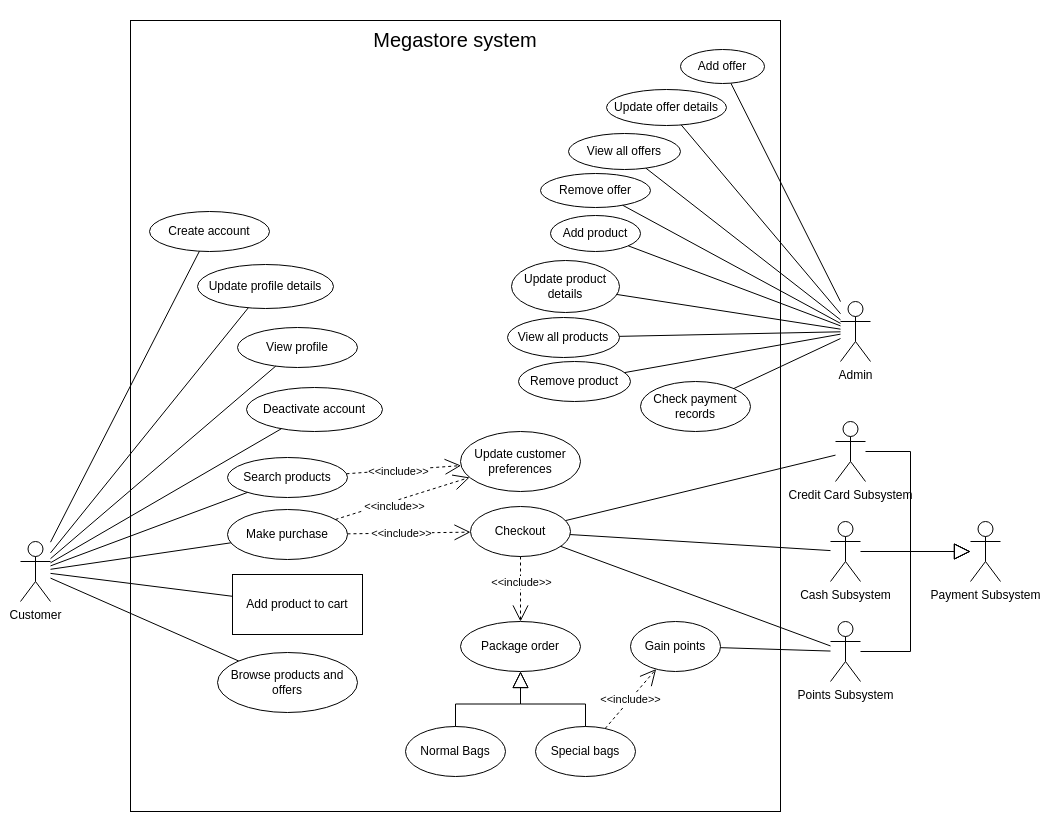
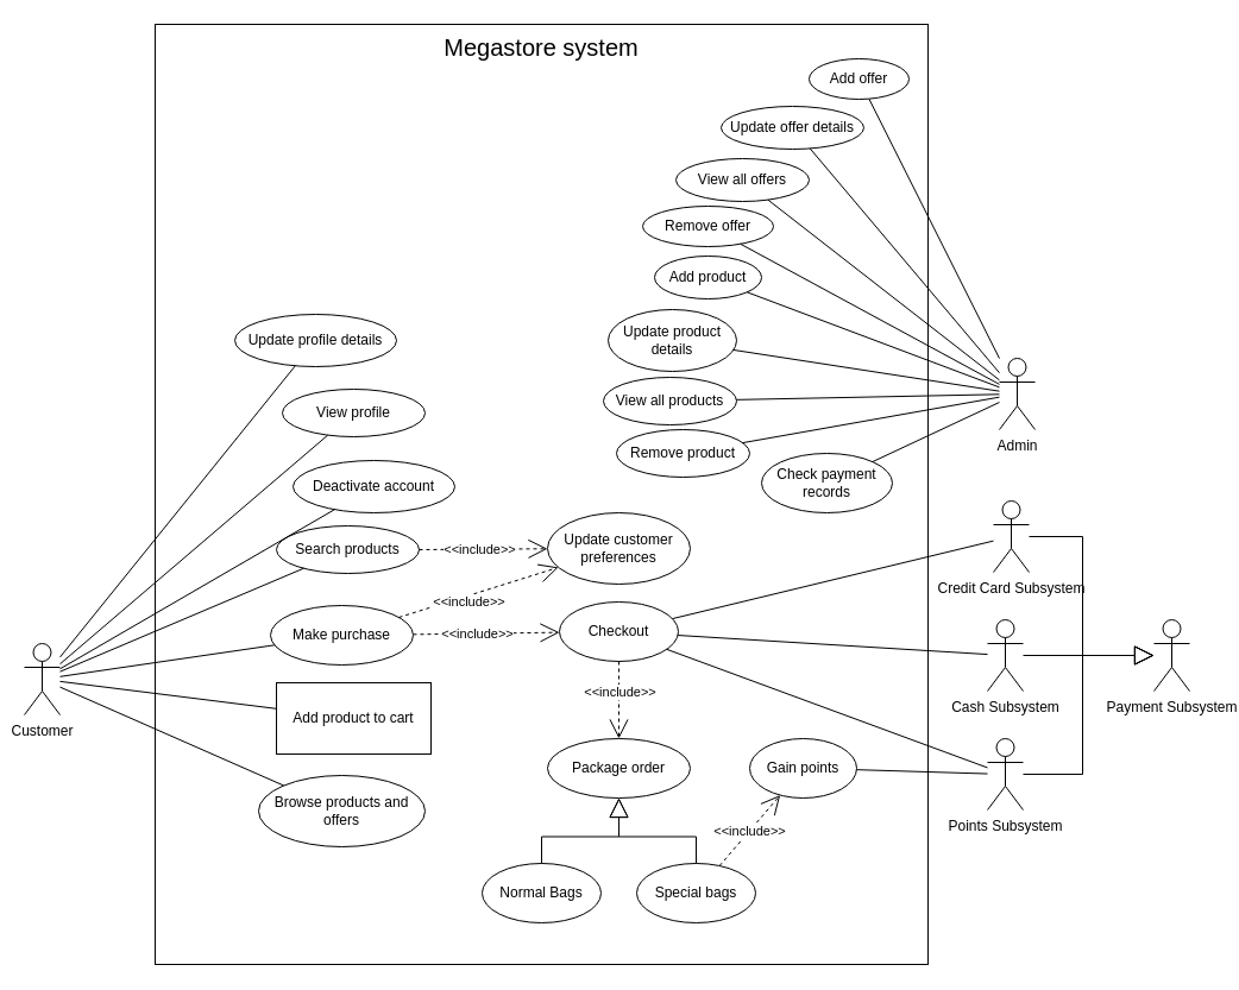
- <mxCell id="49" value="Create account" style="ellipse;whiteSpace=wrap;html=1;" vertex="1" parent="1"><mxGeometry x="149" y="211" width="120" height="40" as="geometry" /></mxCell>
- <mxCell id="56" style="rounded=0;orthogonalLoop=1;jettySize=auto;html=1;endArrow=none;endFill=0;startSize=6;endSize=14;" edge="1" parent="1" source="3" target="49"><mxGeometry relative="1" as="geometry"><mxPoint x="60" y="564.208" as="sourcePoint" /><mxPoint x="202.1" y="405.133" as="targetPoint" /></mxGeometry></mxCell>
- <mxCell id="7" value="Search products" style="ellipse;whiteSpace=wrap;html=1;" parent="1" vertex="1"><mxGeometry x="227" y="457" width="120" height="40" as="geometry" /></mxCell>
+ <mxCell id="7" value="Search products" style="ellipse;whiteSpace=wrap;html=1;" parent="1" vertex="1"><mxGeometry x="232" y="442" width="120" height="40" as="geometry" /></mxCell>
